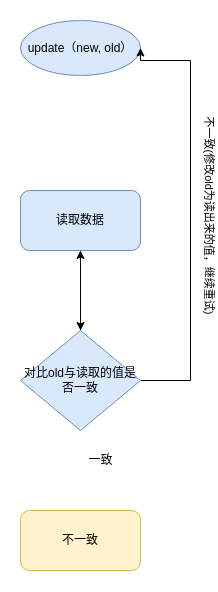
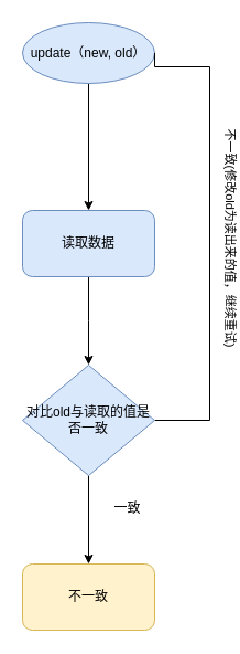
- <mxCell id="7" value="" style="edgeStyle=orthogonalEdgeStyle;rounded=0;orthogonalLoop=1;jettySize=auto;html=1;entryX=1;entryY=0.5;entryDx=0;entryDy=0;" edge="1" parent="1" source="9" target="5"><mxGeometry relative="1" as="geometry"><mxPoint x="230" y="50" as="targetPoint" /><Array as="points"><mxPoint x="190" y="380" /><mxPoint x="190" y="60" /></Array></mxGeometry></mxCell>
+ <mxCell id="7" value="" style="edgeStyle=orthogonalEdgeStyle;rounded=0;orthogonalLoop=1;jettySize=auto;html=1;entryX=1;entryY=0.5;entryDx=0;entryDy=0;endArrow=none;" edge="1" parent="1" source="9" target="5"><mxGeometry relative="1" as="geometry"><mxPoint x="230" y="50" as="targetPoint" /><Array as="points"><mxPoint x="190" y="380" /><mxPoint x="190" y="60" /></Array></mxGeometry></mxCell>
+ <mxCell id="4" value="" style="edgeStyle=orthogonalEdgeStyle;rounded=0;orthogonalLoop=1;jettySize=auto;html=1;entryX=0.5;entryY=0;entryDx=0;entryDy=0;" edge="1" parent="1" source="5" target="3"><mxGeometry relative="1" as="geometry"><mxPoint x="80" y="180" as="targetPoint" /></mxGeometry></mxCell>
- <mxCell id="6" value="" style="edgeStyle=orthogonalEdgeStyle;rounded=0;orthogonalLoop=1;jettySize=auto;html=1;" edge="1" parent="1" source="9" target="3"><mxGeometry relative="1" as="geometry" /></mxCell>
+ <mxCell id="6" value="" style="edgeStyle=orthogonalEdgeStyle;rounded=0;orthogonalLoop=1;jettySize=auto;html=1;" edge="1" parent="1" source="9" target="10"><mxGeometry relative="1" as="geometry" /></mxCell>
- <mxCell id="11" value="一致" style="text;html=1;align=center;verticalAlign=middle;resizable=0;points=[];autosize=1;" vertex="1" parent="1"><mxGeometry x="80" y="450" width="40" height="20" as="geometry" /></mxCell>
+ <mxCell id="11" value="一致" style="text;html=1;align=center;verticalAlign=middle;resizable=0;points=[];autosize=1;" vertex="1" parent="1"><mxGeometry x="95" y="450" width="40" height="20" as="geometry" /></mxCell>
